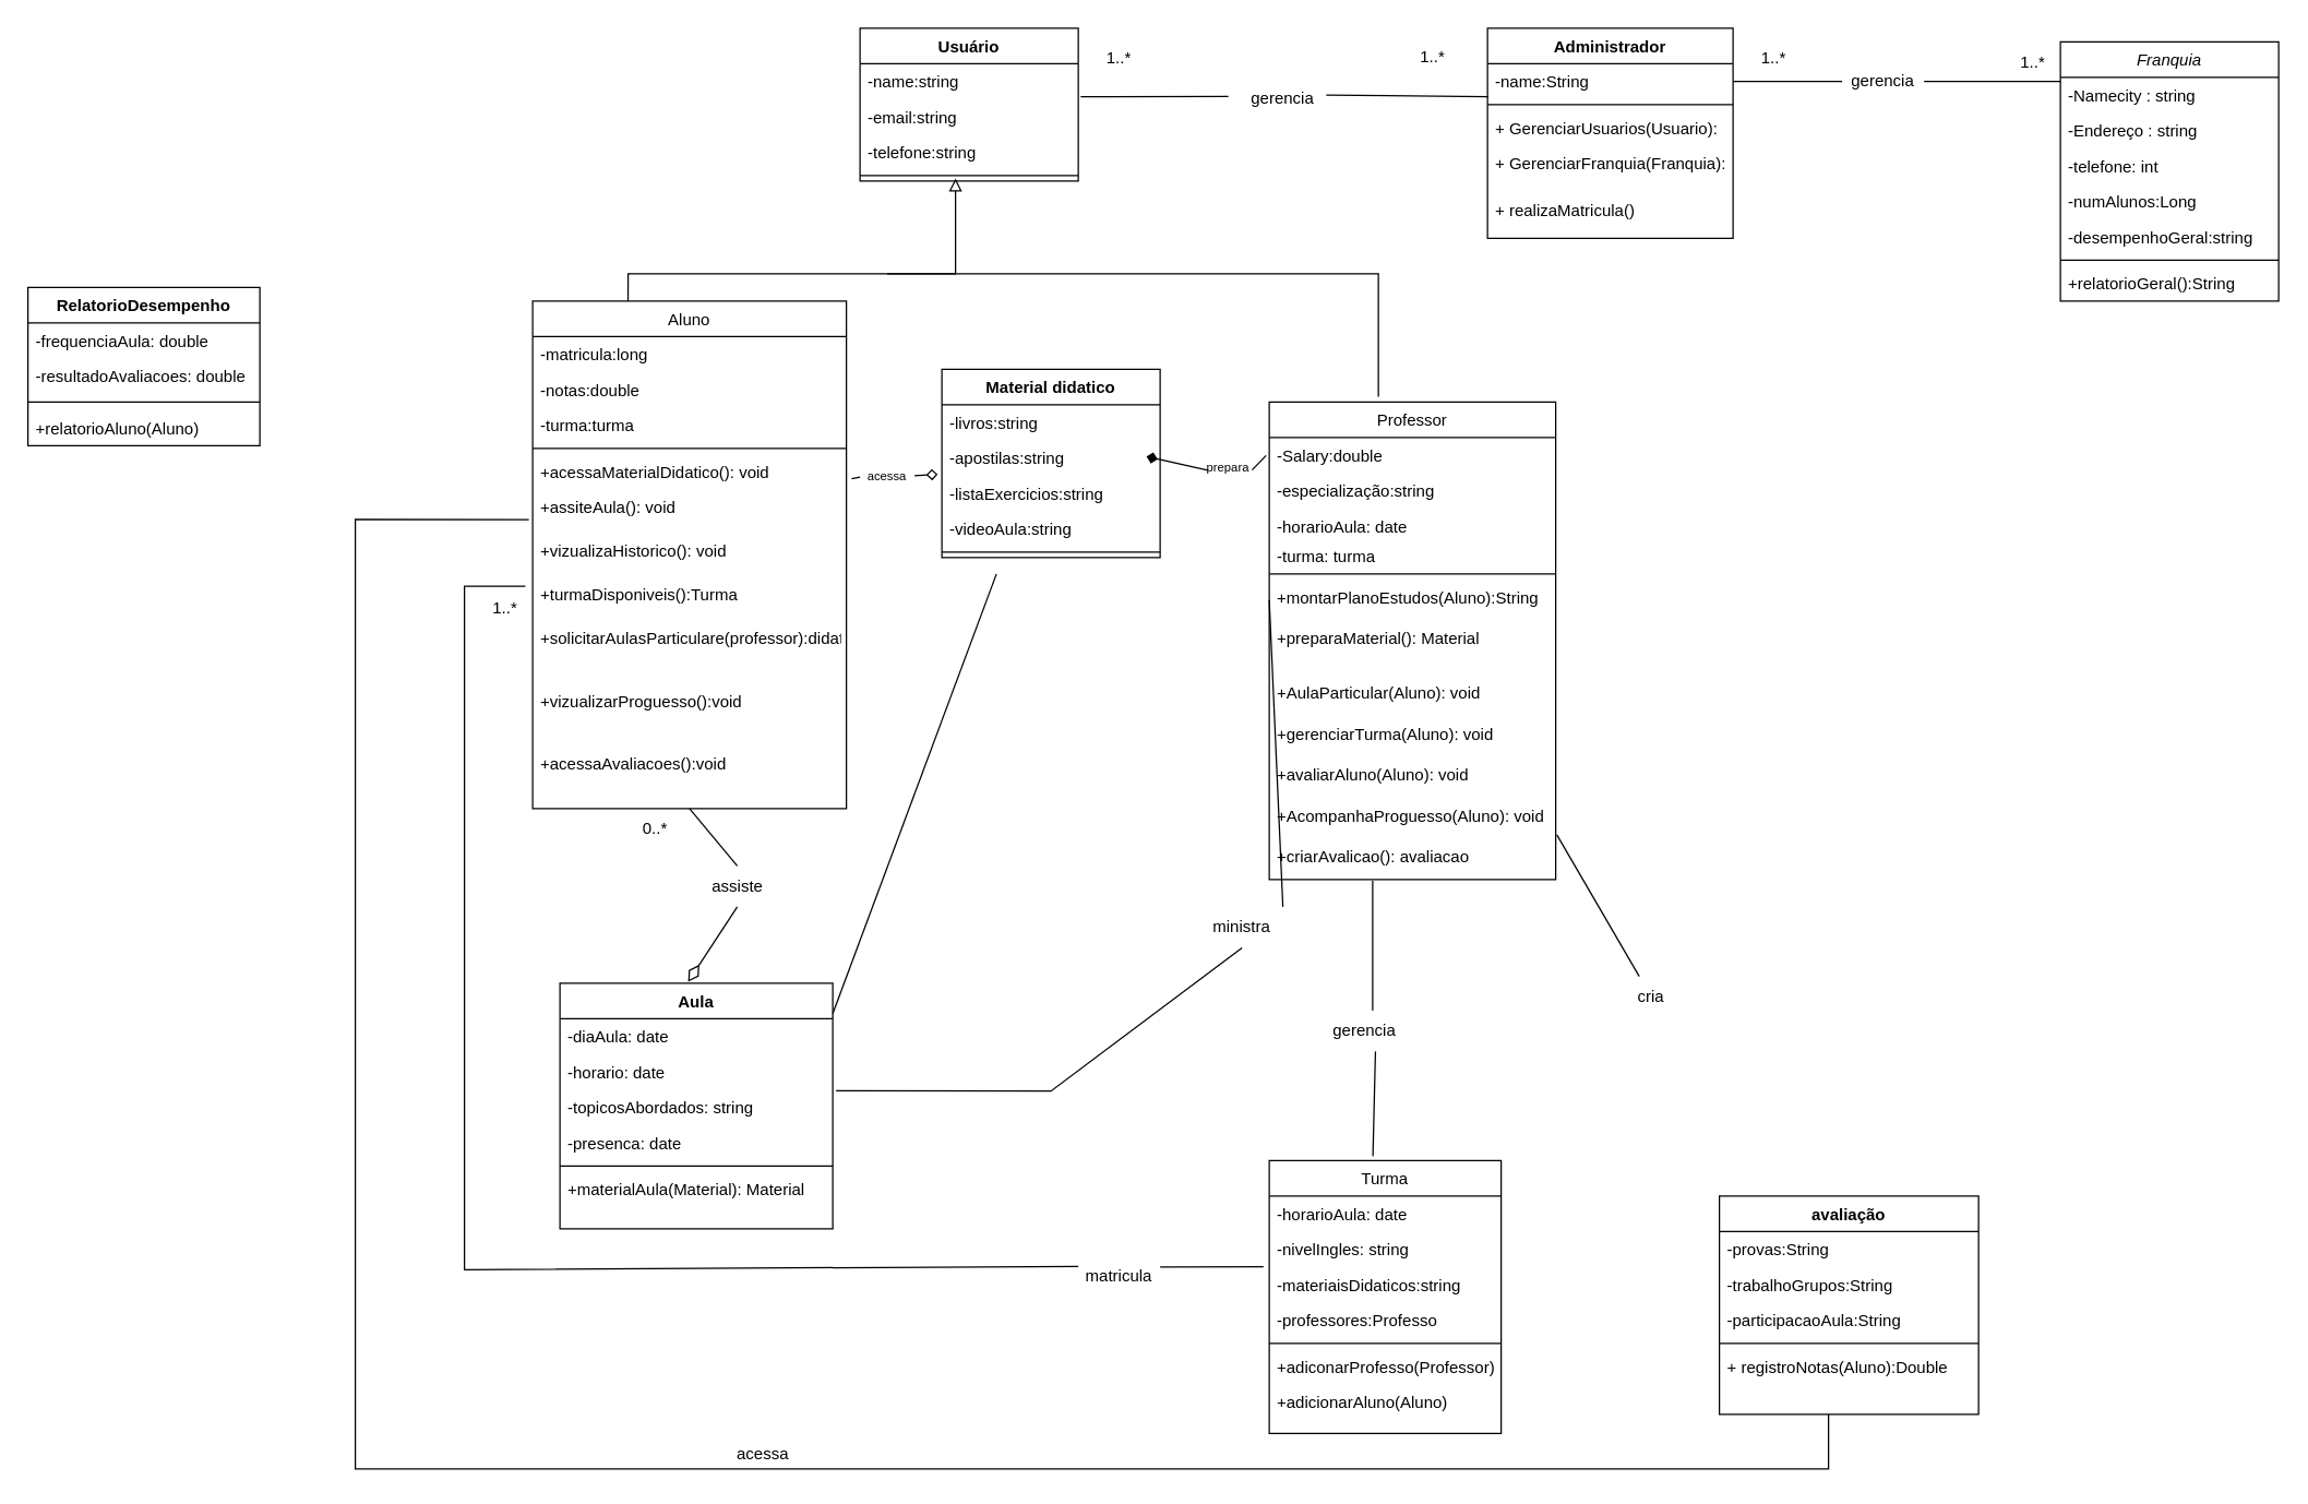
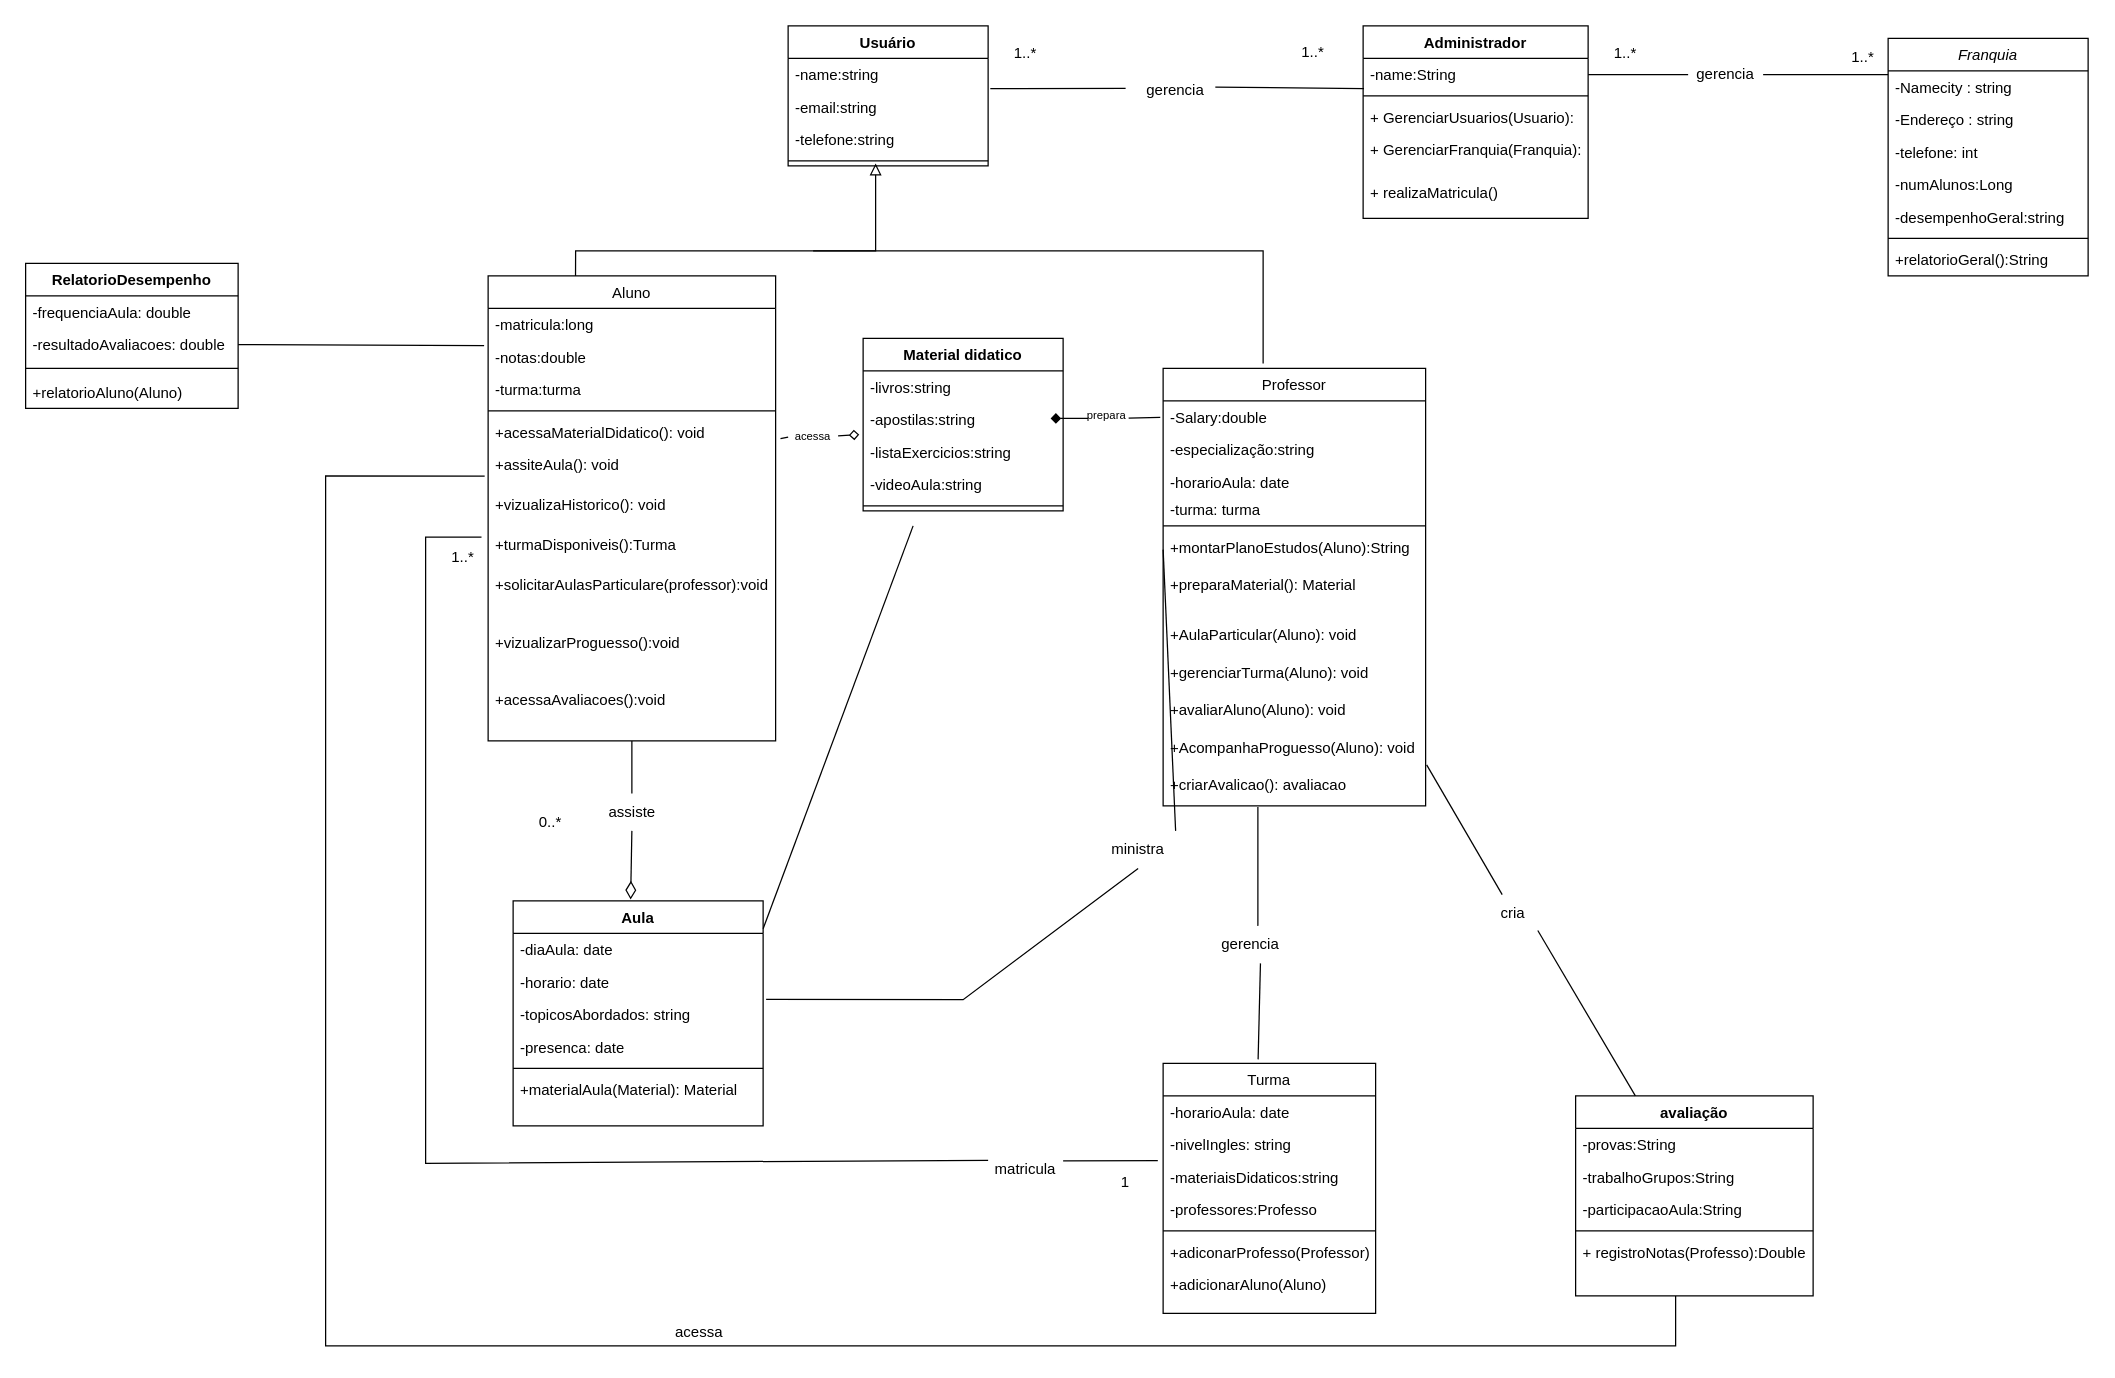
+ <mxCell id="112" value="" style="endArrow=none;html=1;rounded=0;exitX=1;exitY=0.5;exitDx=0;exitDy=0;entryX=-0.014;entryY=0.148;entryDx=0;entryDy=0;entryPerimeter=0;" edge="1" parent="1" source="52" target="12"><mxGeometry width="50" height="50" relative="1" as="geometry"><mxPoint x="240" y="300" as="sourcePoint" /><mxPoint x="320" y="290" as="targetPoint" /></mxGeometry></mxCell>
- <mxCell id="94" value="prepara" style="text;html=1;align=center;verticalAlign=middle;whiteSpace=wrap;rounded=0;fontSize=9;" vertex="1" parent="1"><mxGeometry x="885" y="332" width="30" height="20" as="geometry" /></mxCell>
+ <mxCell id="94" value="prepara" style="text;html=1;align=center;verticalAlign=middle;whiteSpace=wrap;rounded=0;fontSize=9;" vertex="1" parent="1"><mxGeometry x="870" y="322" width="30" height="20" as="geometry" /></mxCell>
- <mxCell id="19" value="+solicitarAulasParticulare(professor):didatico" style="text;align=left;verticalAlign=top;spacingLeft=4;spacingRight=4;overflow=hidden;rotatable=0;points=[[0,0.5],[1,0.5]];portConstraint=eastwest;rounded=0;shadow=0;html=0;" vertex="1" parent="10"><mxGeometry y="234" width="230" height="46" as="geometry" /></mxCell>
+ <mxCell id="19" value="+solicitarAulasParticulare(professor):void" style="text;align=left;verticalAlign=top;spacingLeft=4;spacingRight=4;overflow=hidden;rotatable=0;points=[[0,0.5],[1,0.5]];portConstraint=eastwest;rounded=0;shadow=0;html=0;" vertex="1" parent="10"><mxGeometry y="234" width="230" height="46" as="geometry" /></mxCell>
- <mxCell id="78" value="0..*" style="text;html=1;align=center;verticalAlign=middle;whiteSpace=wrap;rounded=0;" vertex="1" parent="1"><mxGeometry x="450" y="592" width="60" height="30" as="geometry" /></mxCell>
+ <mxCell id="78" value="0..*" style="text;html=1;align=center;verticalAlign=middle;whiteSpace=wrap;rounded=0;" vertex="1" parent="1"><mxGeometry x="410" y="642" width="60" height="30" as="geometry" /></mxCell>
- <mxCell id="70" value="assiste" style="text;html=1;align=center;verticalAlign=middle;whiteSpace=wrap;rounded=0;" vertex="1" parent="1"><mxGeometry x="515.75" y="634" width="48.5" height="30" as="geometry" /></mxCell>
+ <mxCell id="70" value="assiste" style="text;html=1;align=center;verticalAlign=middle;whiteSpace=wrap;rounded=0;" vertex="1" parent="1"><mxGeometry x="480.75" y="634" width="48.5" height="30" as="geometry" /></mxCell>
+ <mxCell id="105" value="" style="endArrow=none;html=1;rounded=0;entryX=0.829;entryY=0.957;entryDx=0;entryDy=0;entryPerimeter=0;" edge="1" parent="1" source="96" target="106"><mxGeometry width="50" height="50" relative="1" as="geometry"><mxPoint x="1299" y="876" as="sourcePoint" /><mxPoint x="1141" y="611" as="targetPoint" /></mxGeometry></mxCell>
+ <mxCell id="117" value="1" style="text;html=1;align=center;verticalAlign=middle;whiteSpace=wrap;rounded=0;" vertex="1" parent="1"><mxGeometry x="870" y="930" width="60" height="30" as="geometry" /></mxCell>
- <mxCell id="101" value="+ registroNotas(Aluno):Double" style="text;strokeColor=none;fillColor=none;align=left;verticalAlign=top;spacingLeft=4;spacingRight=4;overflow=hidden;rotatable=0;points=[[0,0.5],[1,0.5]];portConstraint=eastwest;whiteSpace=wrap;html=1;" vertex="1" parent="96"><mxGeometry y="112" width="190" height="48" as="geometry" /></mxCell>
+ <mxCell id="101" value="+ registroNotas(Professo):Double" style="text;strokeColor=none;fillColor=none;align=left;verticalAlign=top;spacingLeft=4;spacingRight=4;overflow=hidden;rotatable=0;points=[[0,0.5],[1,0.5]];portConstraint=eastwest;whiteSpace=wrap;html=1;" vertex="1" parent="96"><mxGeometry y="112" width="190" height="48" as="geometry" /></mxCell>
